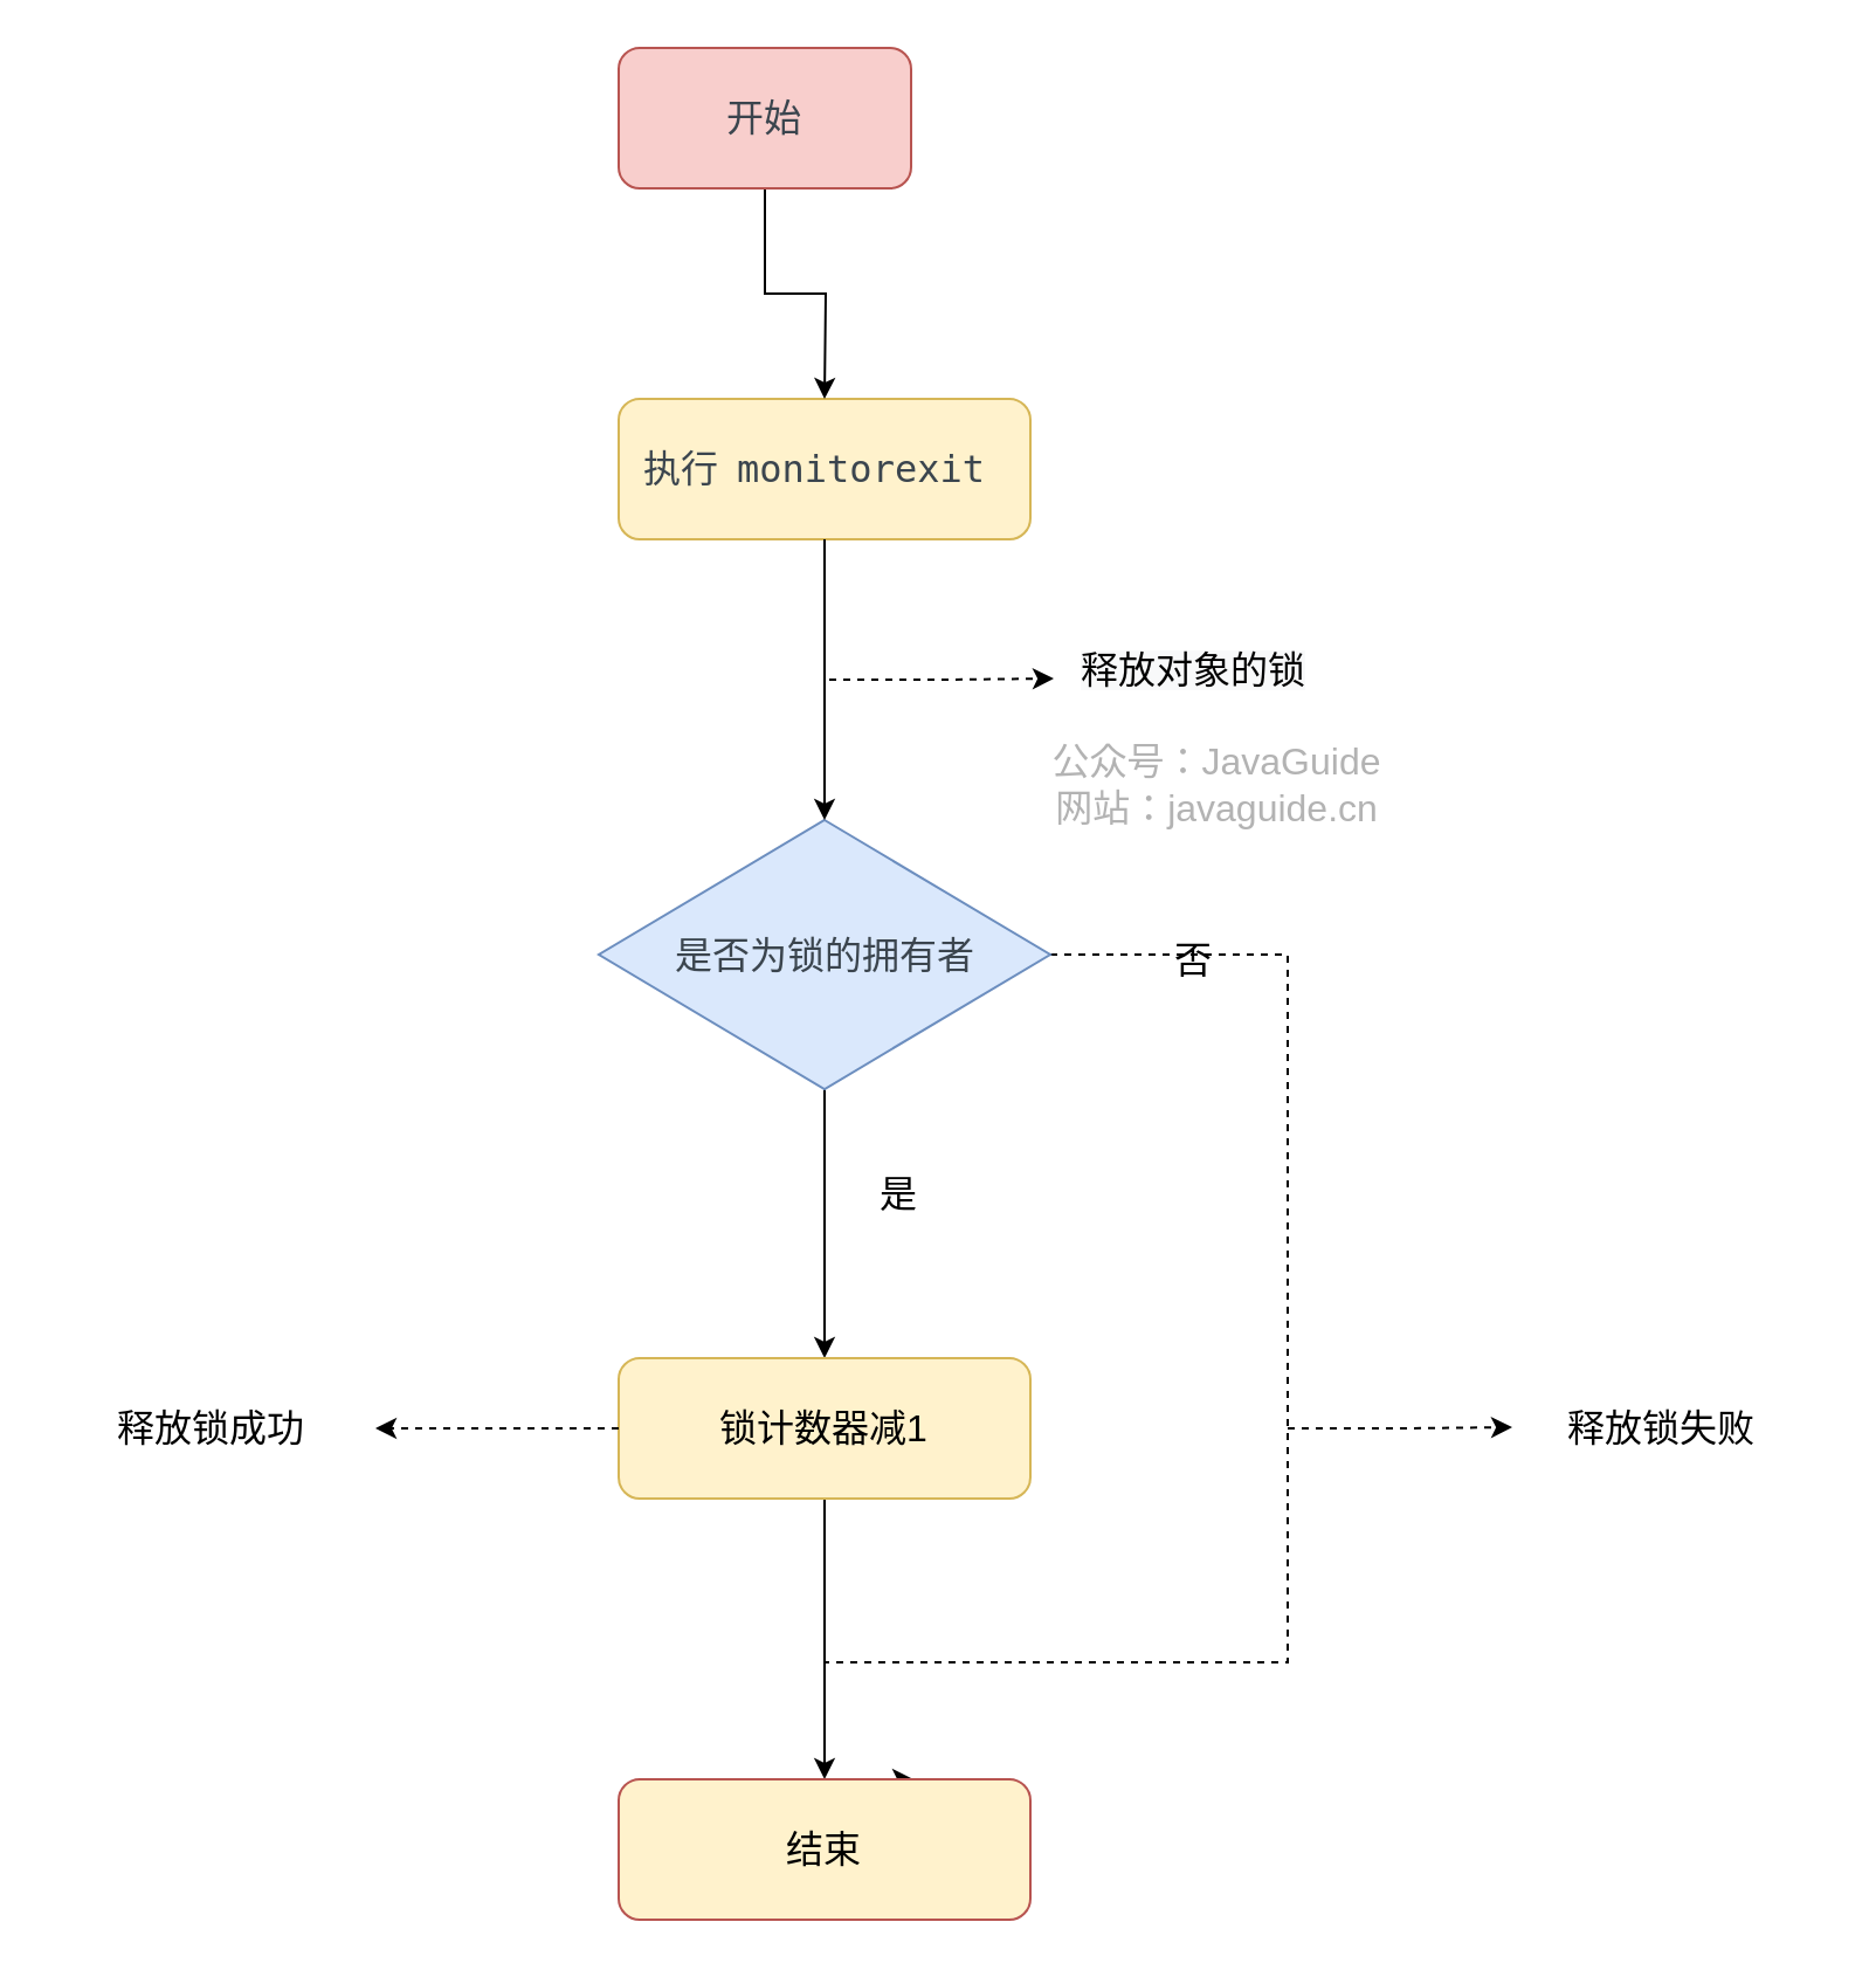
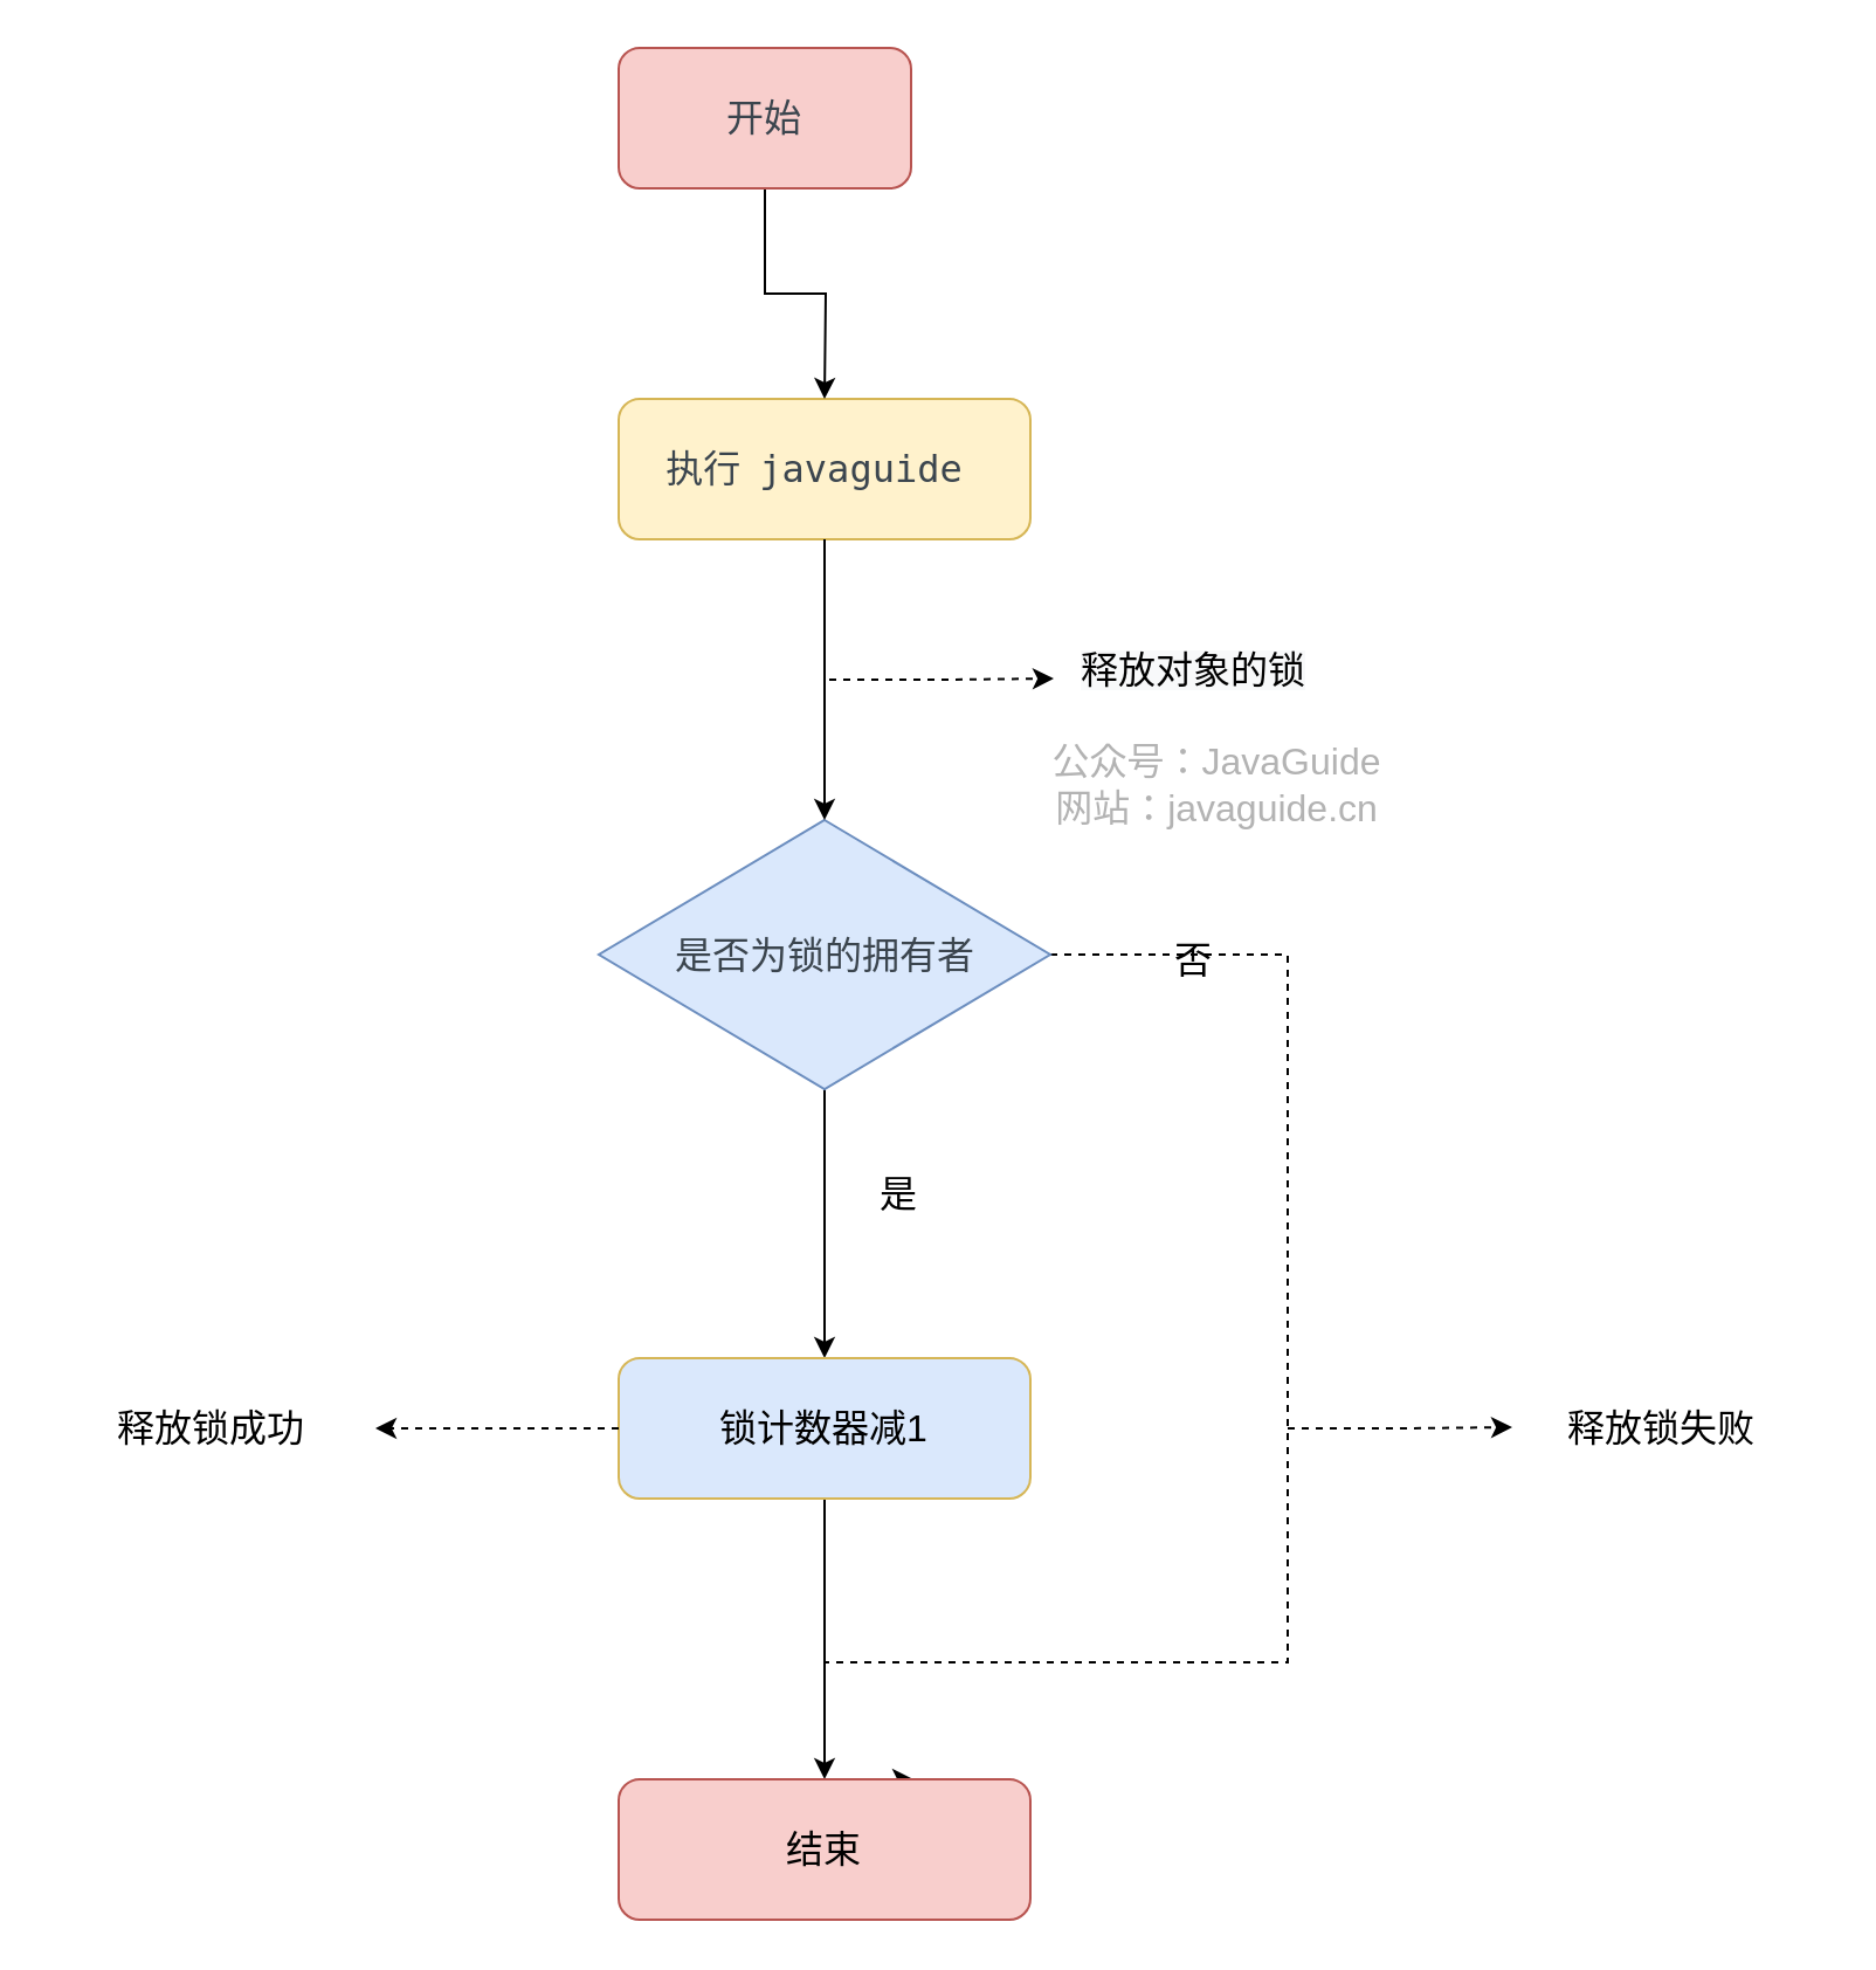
- <mxCell id="2" value="&lt;span class=&quot;md-plain md-expand&quot; style=&quot;box-sizing: border-box; color: rgb(59, 69, 78); font-family: roboto, sans-serif; font-size: 16px;&quot;&gt;执行&lt;/span&gt;&lt;span spellcheck=&quot;false&quot; class=&quot;md-pair-s md-expand&quot; style=&quot;box-sizing: border-box; color: rgb(59, 69, 78); font-family: roboto, sans-serif; font-size: 16px;&quot;&gt;&lt;code style=&quot;box-sizing: border-box; padding: 0.25rem 0.5rem; font-size: 16px; border-radius: 0.2rem;&quot;&gt;monitorexit&lt;/code&gt;&lt;/span&gt;" style="rounded=1;whiteSpace=wrap;html=1;shadow=0;sketch=0;fillColor=#fff2cc;strokeColor=#d6b656;fontSize=16;" parent="1" vertex="1"><mxGeometry x="264" y="170" width="176" height="60" as="geometry" /></mxCell>
+ <mxCell id="2" value="&lt;span class=&quot;md-plain md-expand&quot; style=&quot;box-sizing: border-box; color: rgb(59, 69, 78); font-family: roboto, sans-serif; font-size: 16px;&quot;&gt;执行&lt;/span&gt;&lt;span spellcheck=&quot;false&quot; class=&quot;md-pair-s md-expand&quot; style=&quot;box-sizing: border-box; color: rgb(59, 69, 78); font-family: roboto, sans-serif; font-size: 16px;&quot;&gt;&lt;code style=&quot;box-sizing: border-box; padding: 0.25rem 0.5rem; font-size: 16px; border-radius: 0.2rem;&quot;&gt;javaguide&lt;/code&gt;&lt;/span&gt;" style="rounded=1;whiteSpace=wrap;html=1;shadow=0;sketch=0;fillColor=#fff2cc;strokeColor=#d6b656;fontSize=16;" parent="1" vertex="1"><mxGeometry x="264" y="170" width="176" height="60" as="geometry" /></mxCell>
- <mxCell id="9" value="锁计数器减1" style="rounded=1;whiteSpace=wrap;html=1;fontSize=16;shadow=0;sketch=0;fillColor=#fff2cc;strokeColor=#d6b656;" parent="1" vertex="1"><mxGeometry x="264" y="580" width="176" height="60" as="geometry" /></mxCell>
+ <mxCell id="9" value="锁计数器减1" style="rounded=1;whiteSpace=wrap;html=1;fontSize=16;shadow=0;sketch=0;fillColor=#dae8fc;strokeColor=#d6b656;" parent="1" vertex="1"><mxGeometry x="264" y="580" width="176" height="60" as="geometry" /></mxCell>
- <mxCell id="10" value="结束" style="rounded=1;whiteSpace=wrap;html=1;fontSize=16;shadow=0;sketch=0;fillColor=#fff2cc;strokeColor=#b85450;" parent="1" vertex="1"><mxGeometry x="264" y="760" width="176" height="60" as="geometry" /></mxCell>
+ <mxCell id="10" value="结束" style="rounded=1;whiteSpace=wrap;html=1;fontSize=16;shadow=0;sketch=0;fillColor=#f8cecc;strokeColor=#b85450;" parent="1" vertex="1"><mxGeometry x="264" y="760" width="176" height="60" as="geometry" /></mxCell>
